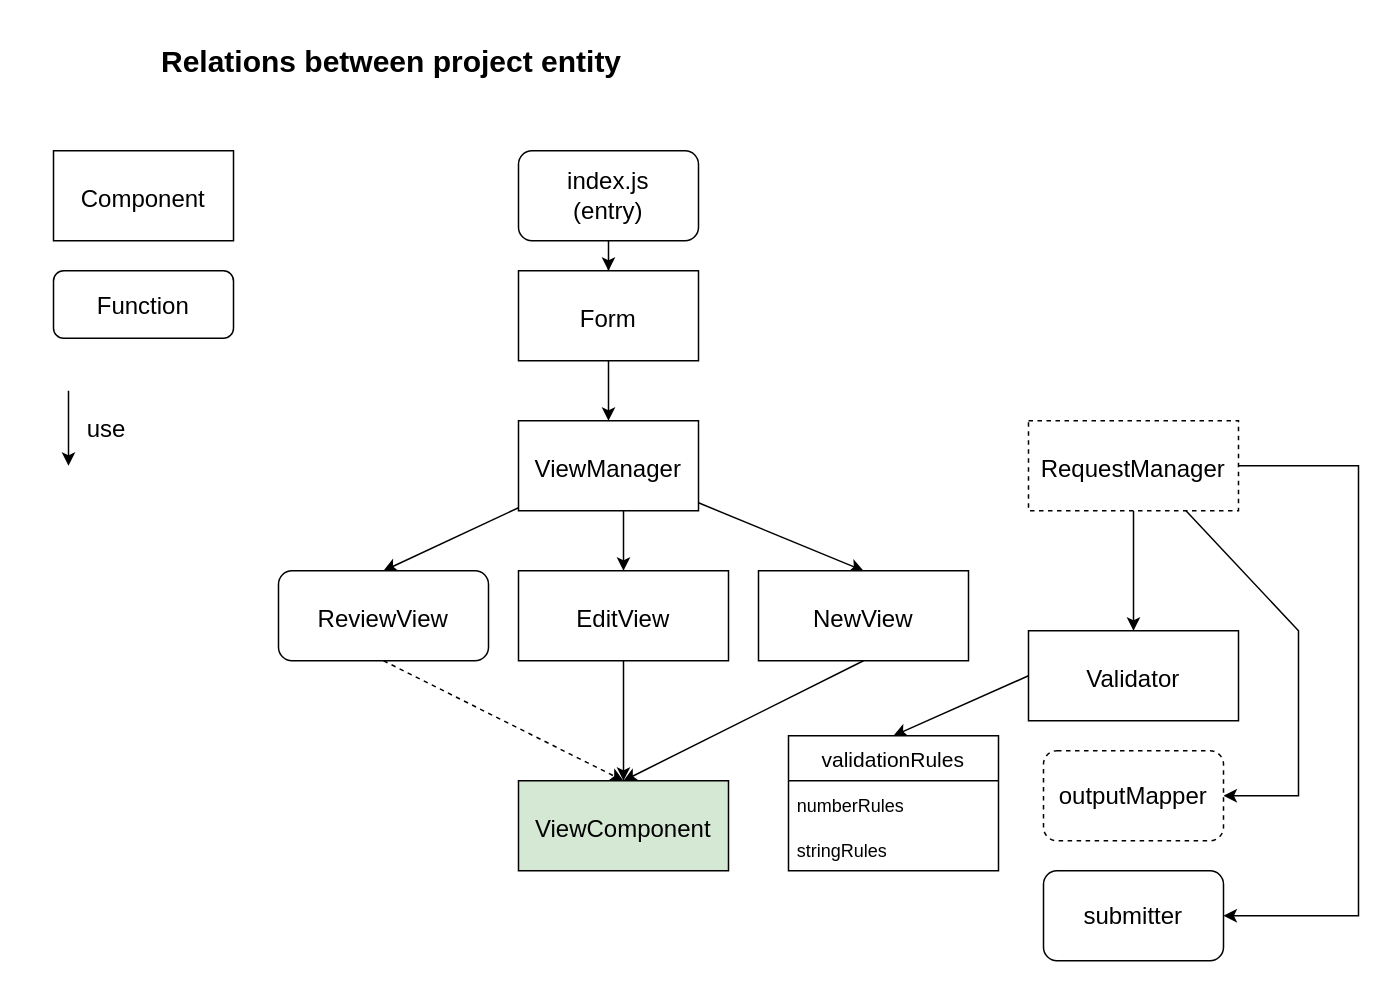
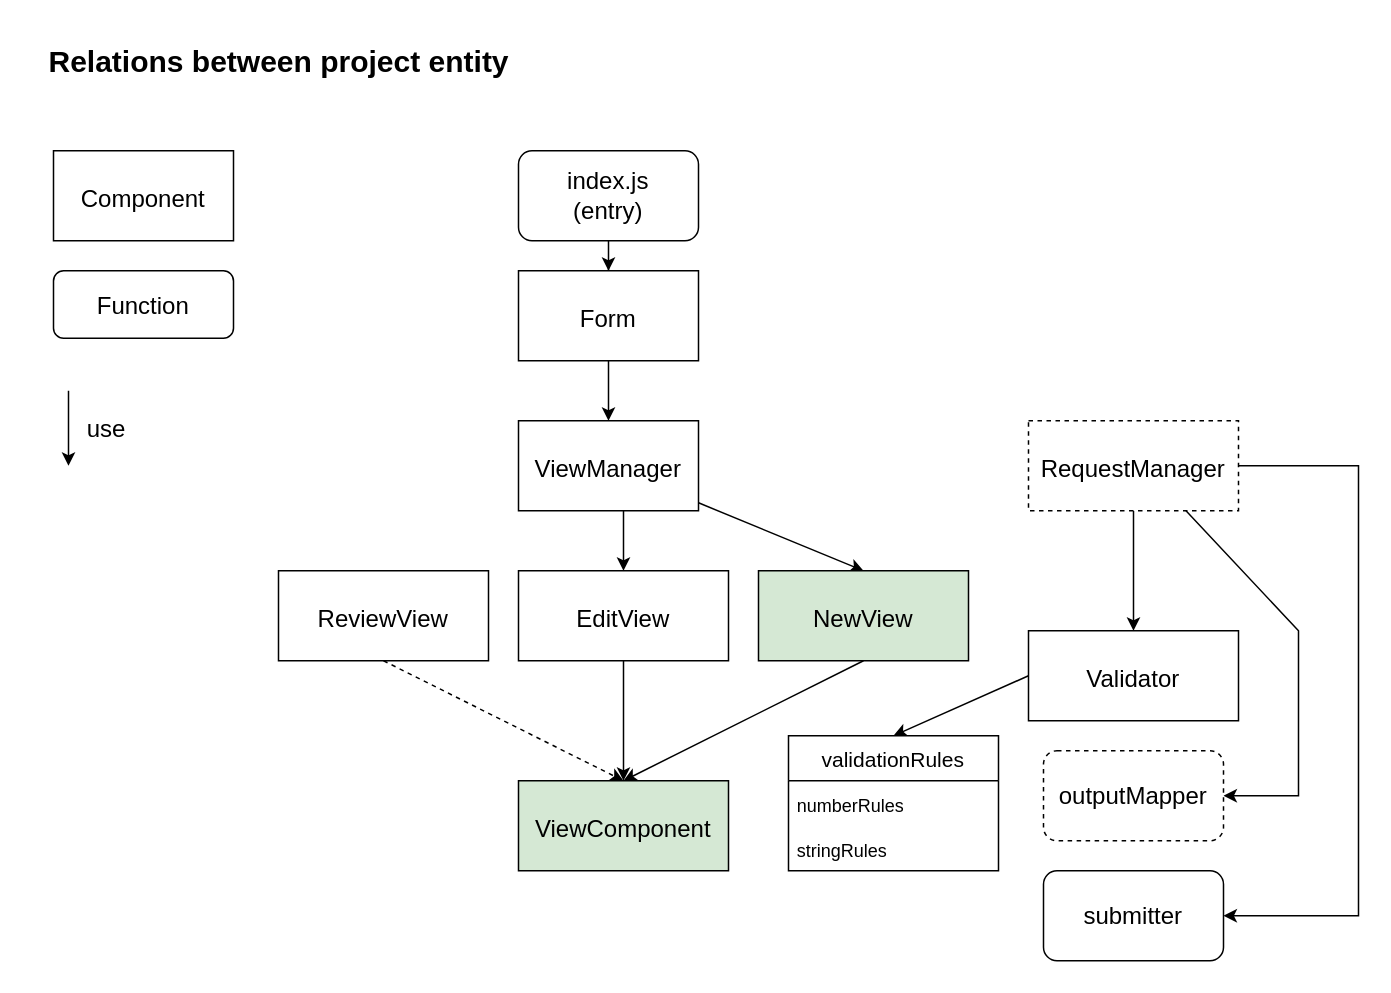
- <mxCell id="2" value="&lt;b&gt;&lt;font style=&quot;font-size: 20px;&quot;&gt;Relations between project entity&lt;/font&gt;&lt;/b&gt;" style="text;html=1;align=center;verticalAlign=middle;resizable=0;points=[];autosize=1;strokeColor=none;fillColor=none;" vertex="1" parent="1"><mxGeometry x="95" y="20" width="330" height="40" as="geometry" /></mxCell>
+ <mxCell id="2" value="&lt;b&gt;&lt;font style=&quot;font-size: 20px;&quot;&gt;Relations between project entity&lt;/font&gt;&lt;/b&gt;" style="text;html=1;align=center;verticalAlign=middle;resizable=0;points=[];autosize=1;strokeColor=none;fillColor=none;" vertex="1" parent="1"><mxGeometry x="20" width="330" height="40" as="geometry" y="20" /></mxCell>
- <mxCell id="12" value="" style="edgeStyle=none;rounded=0;orthogonalLoop=1;jettySize=auto;html=1;fontSize=16;entryX=0.5;entryY=0;entryDx=0;entryDy=0;" edge="1" parent="1" source="14" target="22"><mxGeometry relative="1" as="geometry"><mxPoint x="293" y="380" as="targetPoint" /></mxGeometry></mxCell>
- <mxCell id="22" value="&lt;span style=&quot;font-size: 16px;&quot;&gt;ReviewView&lt;/span&gt;" style="whiteSpace=wrap;html=1;fontSize=20;rounded=1;" vertex="1" parent="1"><mxGeometry x="185" y="380" width="140" height="60" as="geometry" /></mxCell>
+ <mxCell id="22" value="&lt;span style=&quot;font-size: 16px;&quot;&gt;ReviewView&lt;/span&gt;" style="rounded=0;whiteSpace=wrap;html=1;fontSize=20;" vertex="1" parent="1"><mxGeometry x="185" y="380" width="140" height="60" as="geometry" /></mxCell>
- <mxCell id="20" value="&lt;font style=&quot;font-size: 16px;&quot;&gt;NewView&lt;/font&gt;" style="rounded=0;whiteSpace=wrap;html=1;fontSize=20;" vertex="1" parent="1"><mxGeometry x="505" y="380" width="140" height="60" as="geometry" /></mxCell>
+ <mxCell id="20" value="&lt;font style=&quot;font-size: 16px;&quot;&gt;NewView&lt;/font&gt;" style="rounded=0;whiteSpace=wrap;html=1;fontSize=20;fillColor=#d5e8d4;" vertex="1" parent="1"><mxGeometry x="505" y="380" width="140" height="60" as="geometry" /></mxCell>
